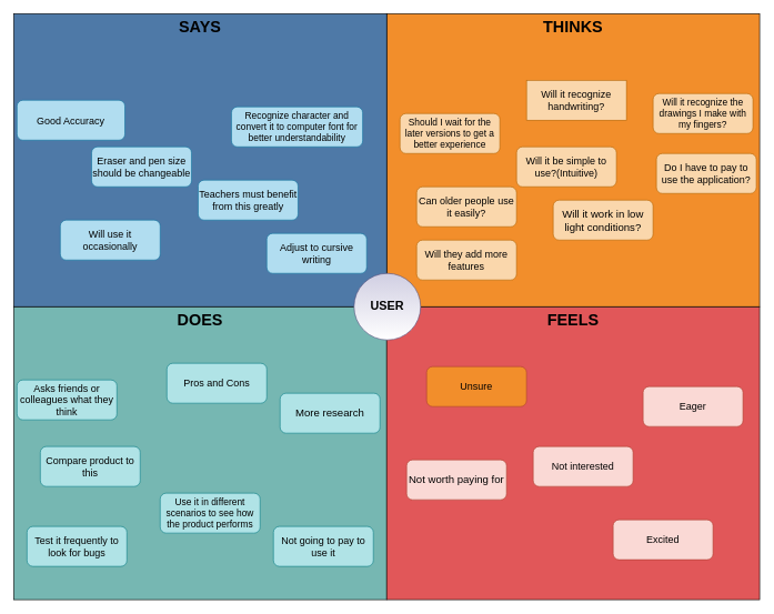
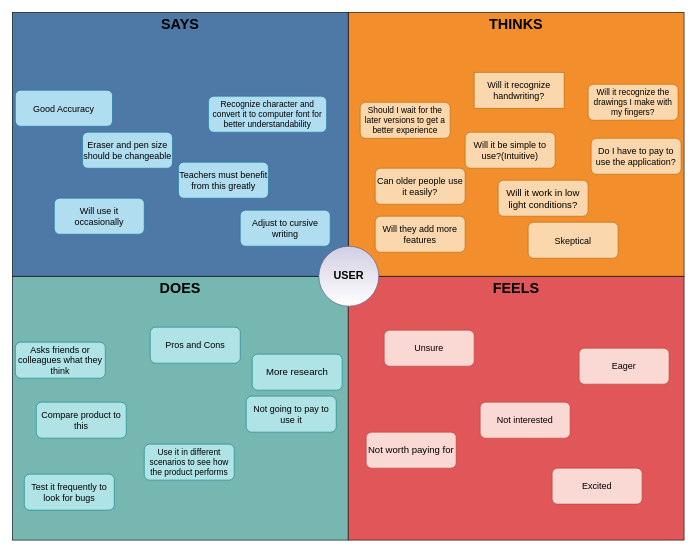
+ <mxCell id="7" value="&lt;div style=&quot;font-size: 15px&quot;&gt;&lt;font style=&quot;font-size: 15px&quot;&gt;Skeptical&lt;/font&gt;&lt;/div&gt;" style="rounded=1;whiteSpace=wrap;html=1;fillColor=#fad7ac;strokeColor=#b46504;" vertex="1" parent="1"><mxGeometry x="880" y="370" width="150" height="60" as="geometry" /></mxCell>
- <mxCell id="9" value="&lt;div style=&quot;font-size: 15px&quot;&gt;&lt;font style=&quot;font-size: 15px&quot;&gt;Unsure&lt;/font&gt;&lt;/div&gt;" style="rounded=1;whiteSpace=wrap;html=1;fillColor=#f28e2b;strokeColor=#ae4132;" vertex="1" parent="1"><mxGeometry x="640" y="550" width="150" height="60" as="geometry" /></mxCell>
+ <mxCell id="9" value="&lt;div style=&quot;font-size: 15px&quot;&gt;&lt;font style=&quot;font-size: 15px&quot;&gt;Unsure&lt;/font&gt;&lt;/div&gt;" style="rounded=1;whiteSpace=wrap;html=1;fillColor=#fad9d5;strokeColor=#ae4132;" vertex="1" parent="1"><mxGeometry x="640" y="550" width="150" height="60" as="geometry" /></mxCell>
- <mxCell id="8" value="&lt;font style=&quot;font-size: 16px&quot;&gt;Not worth paying for&lt;/font&gt;" style="rounded=1;whiteSpace=wrap;html=1;fillColor=#fad9d5;strokeColor=#ae4132;" vertex="1" parent="1"><mxGeometry x="610" y="690" width="150" height="60" as="geometry" /></mxCell>
+ <mxCell id="8" value="&lt;font style=&quot;font-size: 16px&quot;&gt;Not worth paying for&lt;/font&gt;" style="rounded=1;whiteSpace=wrap;html=1;fillColor=#fad9d5;strokeColor=#ae4132;" vertex="1" parent="1"><mxGeometry x="610" y="720" width="150" height="60" as="geometry" /></mxCell>
- <mxCell id="18" value="&lt;font style=&quot;font-size: 15px&quot;&gt;Not going to pay to use it &lt;/font&gt;" style="rounded=1;whiteSpace=wrap;html=1;fillColor=#b0e3e6;strokeColor=#0e8088;" vertex="1" parent="1"><mxGeometry x="410" y="790" width="150" height="60" as="geometry" /></mxCell>
+ <mxCell id="18" value="&lt;font style=&quot;font-size: 15px&quot;&gt;Not going to pay to use it &lt;/font&gt;" style="rounded=1;whiteSpace=wrap;html=1;fillColor=#b0e3e6;strokeColor=#0e8088;" vertex="1" parent="1"><mxGeometry x="410" y="660" width="150" height="60" as="geometry" /></mxCell>
